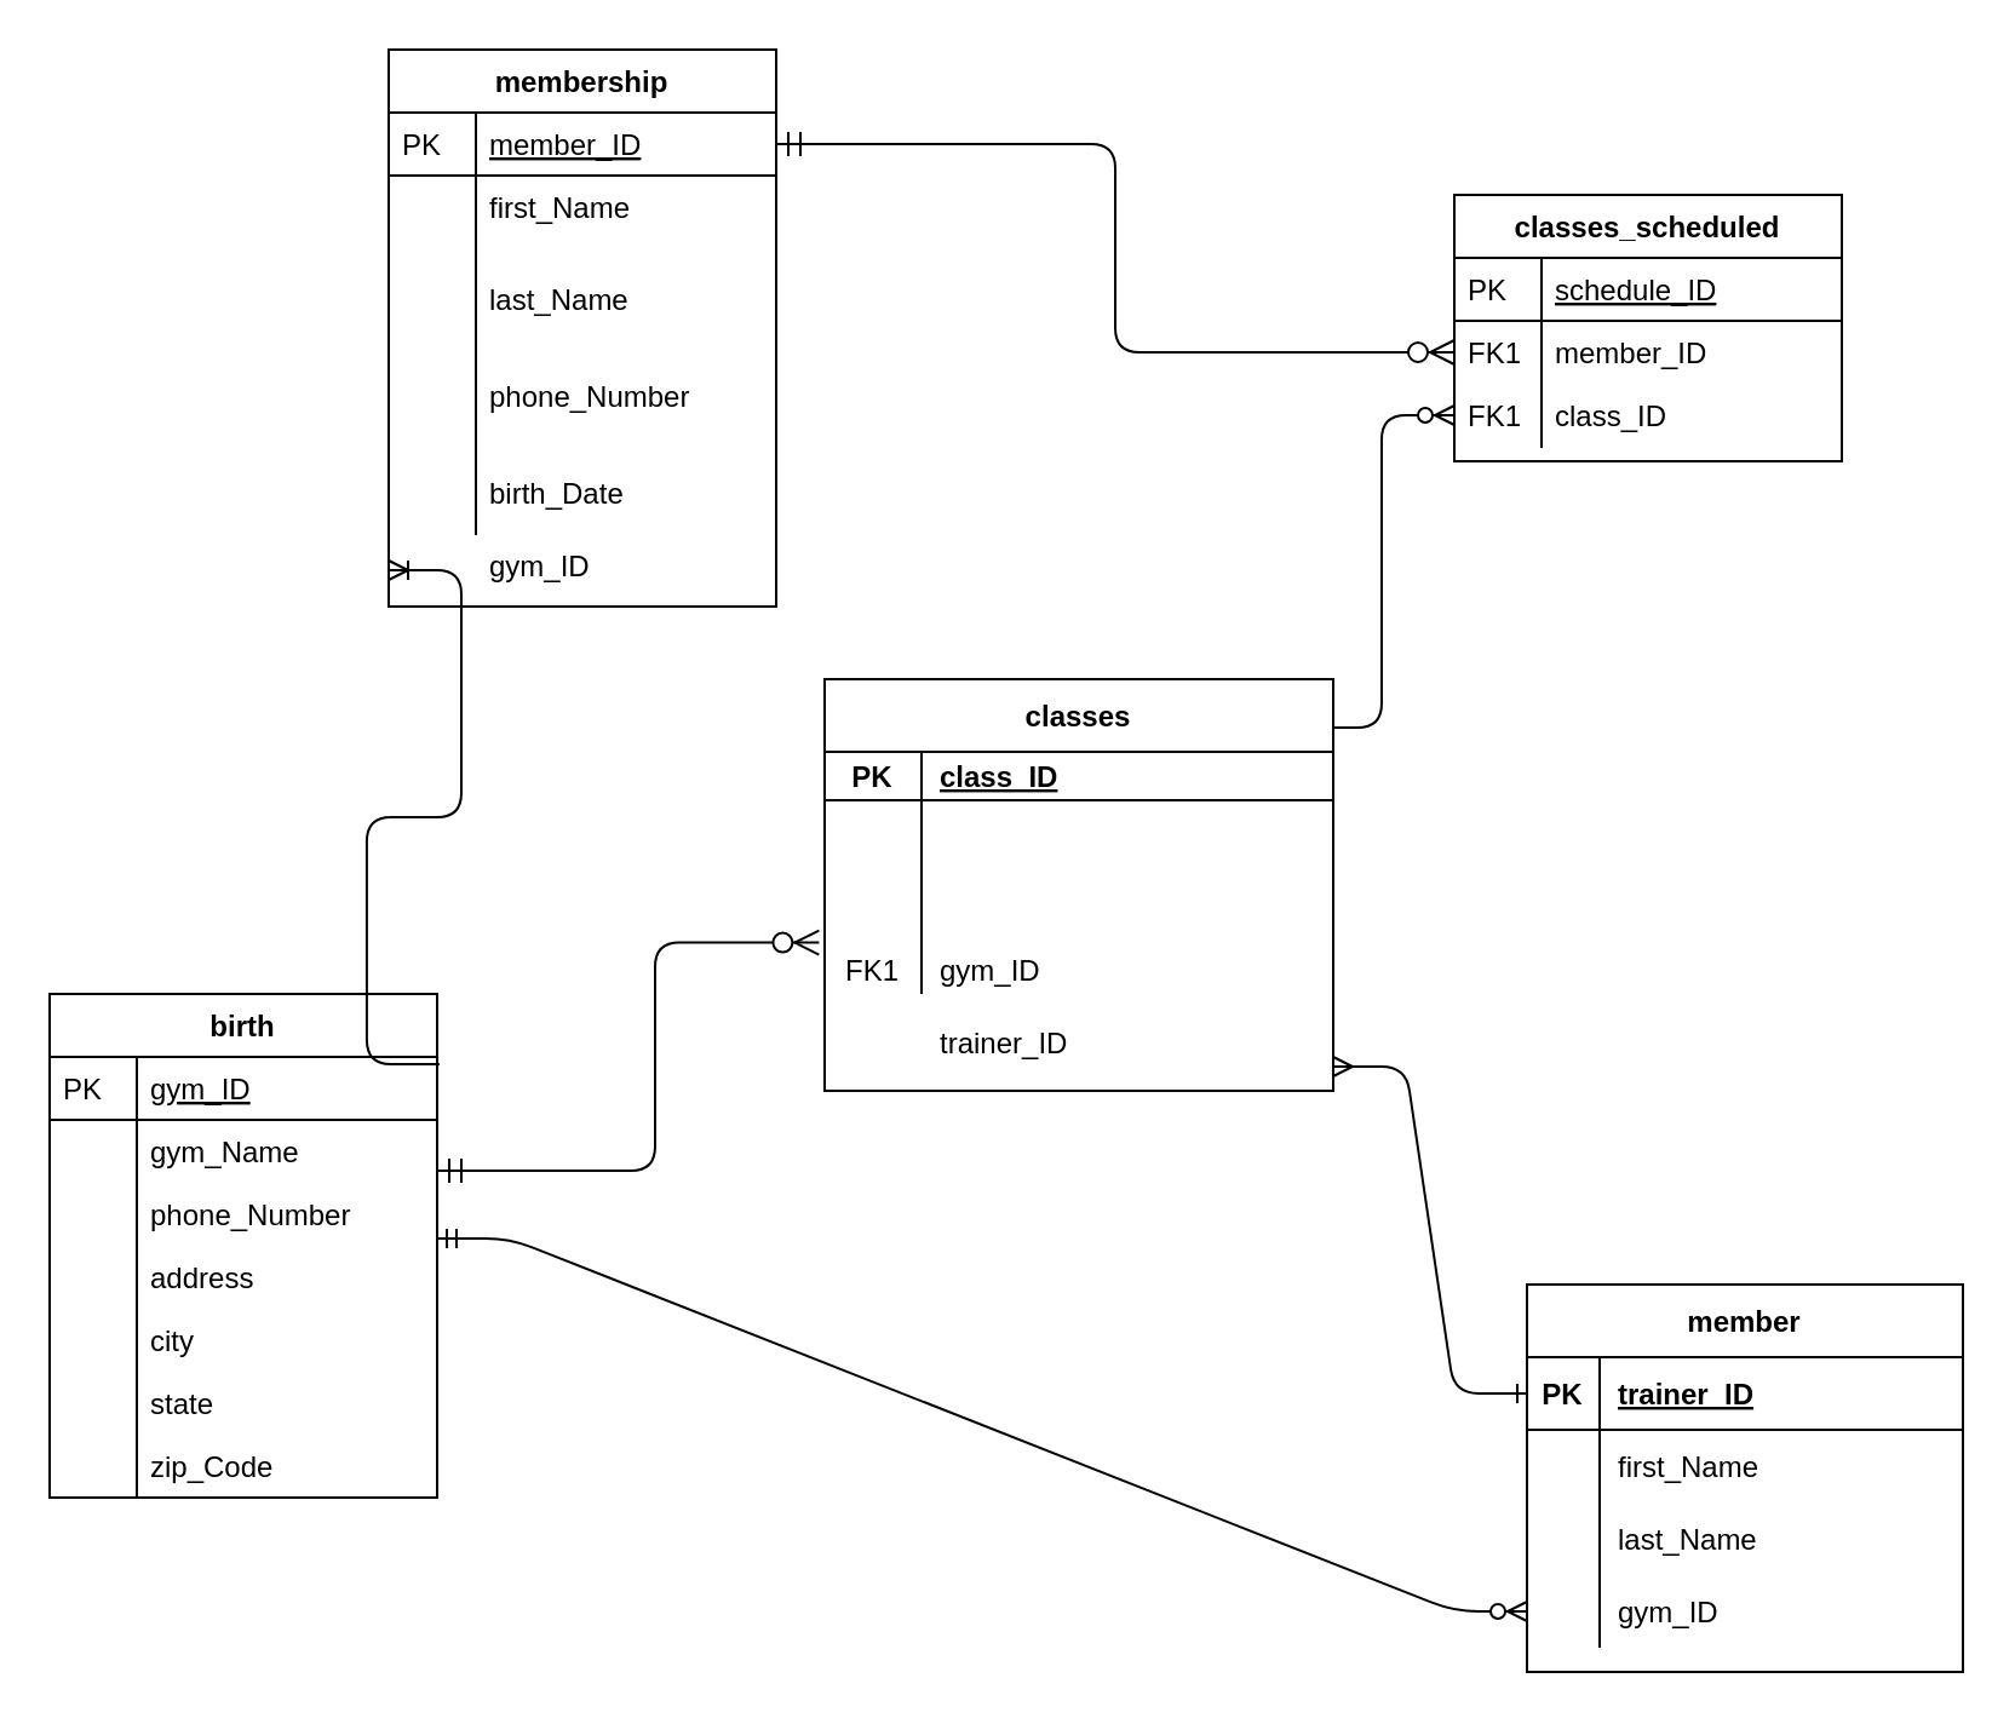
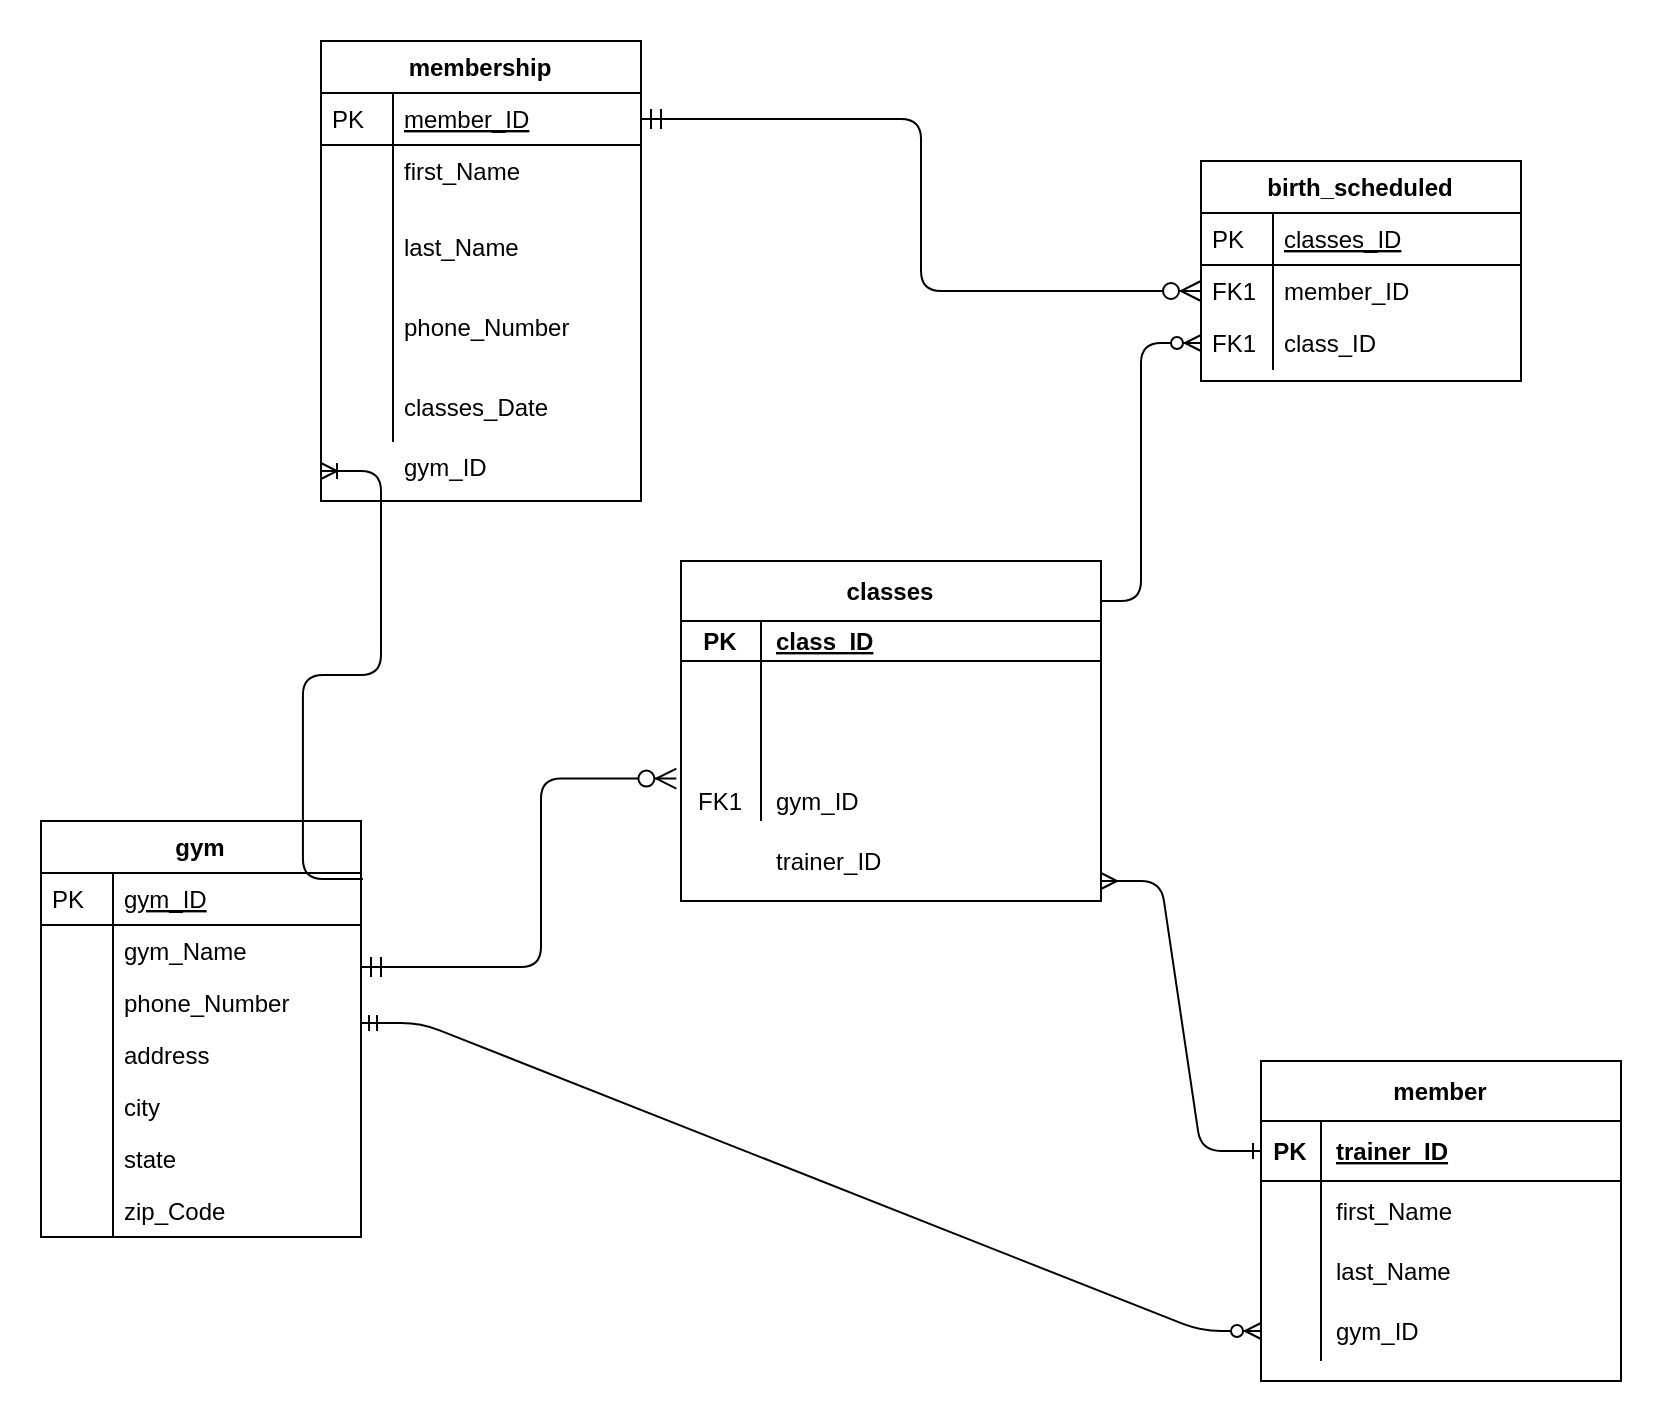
- <mxCell id="16" value="classes_scheduled" style="swimlane;fontStyle=1;childLayout=stackLayout;horizontal=1;startSize=26;horizontalStack=0;resizeParent=1;resizeLast=0;collapsible=1;marginBottom=0;rounded=0;shadow=0;strokeWidth=1;" parent="1" vertex="1"><mxGeometry x="600" y="80" width="160" height="110" as="geometry"><mxRectangle x="260" y="80" width="160" height="26" as="alternateBounds" /></mxGeometry></mxCell>
+ <mxCell id="16" value="birth_scheduled" style="swimlane;fontStyle=1;childLayout=stackLayout;horizontal=1;startSize=26;horizontalStack=0;resizeParent=1;resizeLast=0;collapsible=1;marginBottom=0;rounded=0;shadow=0;strokeWidth=1;" parent="1" vertex="1"><mxGeometry x="600" y="80" width="160" height="110" as="geometry"><mxRectangle x="260" y="80" width="160" height="26" as="alternateBounds" /></mxGeometry></mxCell>
- <mxCell id="17" value="schedule_ID" style="shape=partialRectangle;top=0;left=0;right=0;bottom=1;align=left;verticalAlign=top;fillColor=none;spacingLeft=40;spacingRight=4;overflow=hidden;rotatable=0;points=[[0,0.5],[1,0.5]];portConstraint=eastwest;dropTarget=0;rounded=0;shadow=0;strokeWidth=1;fontStyle=4" parent="16" vertex="1"><mxGeometry y="26" width="160" height="26" as="geometry" /></mxCell>
+ <mxCell id="17" value="classes_ID" style="shape=partialRectangle;top=0;left=0;right=0;bottom=1;align=left;verticalAlign=top;fillColor=none;spacingLeft=40;spacingRight=4;overflow=hidden;rotatable=0;points=[[0,0.5],[1,0.5]];portConstraint=eastwest;dropTarget=0;rounded=0;shadow=0;strokeWidth=1;fontStyle=4" parent="16" vertex="1"><mxGeometry y="26" width="160" height="26" as="geometry" /></mxCell>
- <mxCell id="11" value="birth_Date" style="shape=partialRectangle;top=0;left=0;right=0;bottom=0;align=left;verticalAlign=top;fillColor=none;spacingLeft=40;spacingRight=4;overflow=hidden;rotatable=0;points=[[0,0.5],[1,0.5]];portConstraint=eastwest;dropTarget=0;rounded=0;shadow=0;strokeWidth=1;" parent="2" vertex="1"><mxGeometry y="170" width="160" height="30" as="geometry" /></mxCell>
+ <mxCell id="11" value="classes_Date" style="shape=partialRectangle;top=0;left=0;right=0;bottom=0;align=left;verticalAlign=top;fillColor=none;spacingLeft=40;spacingRight=4;overflow=hidden;rotatable=0;points=[[0,0.5],[1,0.5]];portConstraint=eastwest;dropTarget=0;rounded=0;shadow=0;strokeWidth=1;" parent="2" vertex="1"><mxGeometry y="170" width="160" height="30" as="geometry" /></mxCell>
- <mxCell id="23" value="birth" style="swimlane;fontStyle=1;childLayout=stackLayout;horizontal=1;startSize=26;horizontalStack=0;resizeParent=1;resizeLast=0;collapsible=1;marginBottom=0;rounded=0;shadow=0;strokeWidth=1;" parent="1" vertex="1"><mxGeometry x="20" y="410" width="160" height="208" as="geometry"><mxRectangle x="260" y="270" width="160" height="26" as="alternateBounds" /></mxGeometry></mxCell>
+ <mxCell id="23" value="gym" style="swimlane;fontStyle=1;childLayout=stackLayout;horizontal=1;startSize=26;horizontalStack=0;resizeParent=1;resizeLast=0;collapsible=1;marginBottom=0;rounded=0;shadow=0;strokeWidth=1;" parent="1" vertex="1"><mxGeometry x="20" y="410" width="160" height="208" as="geometry"><mxRectangle x="260" y="270" width="160" height="26" as="alternateBounds" /></mxGeometry></mxCell>
